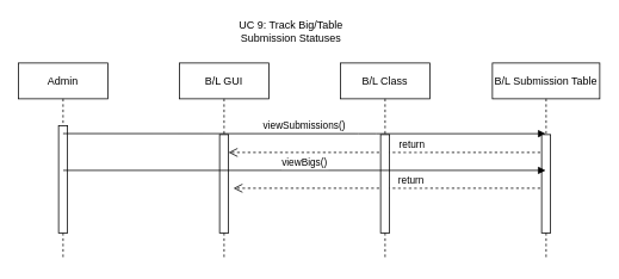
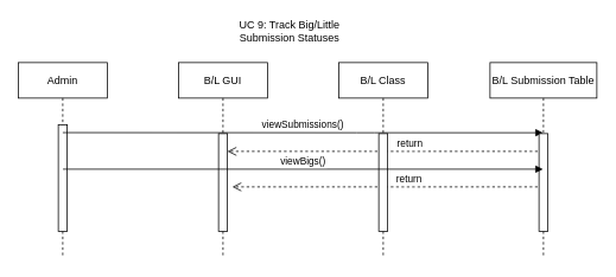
- <mxCell id="9" value="UC 9: Track Big/Table Submission Statuses" style="text;strokeColor=none;fillColor=none;html=1;align=center;verticalAlign=middle;whiteSpace=wrap;rounded=0;hachureGap=4;" vertex="1" parent="1"><mxGeometry x="255" y="20" width="140" height="30" as="geometry" /></mxCell>
+ <mxCell id="9" value="UC 9: Track Big/Little Submission Statuses" style="text;strokeColor=none;fillColor=none;html=1;align=center;verticalAlign=middle;whiteSpace=wrap;rounded=0;hachureGap=4;" vertex="1" parent="1"><mxGeometry x="255" y="20" width="140" height="30" as="geometry" /></mxCell>
